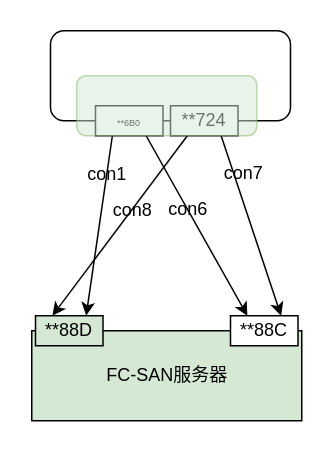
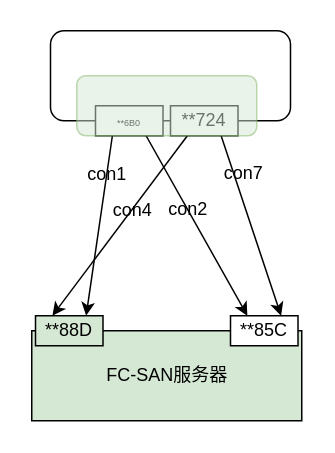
- <mxCell id="13" value="con6" style="text;html=1;strokeColor=none;fillColor=none;align=center;verticalAlign=middle;whiteSpace=wrap;rounded=0;" vertex="1" parent="1"><mxGeometry x="109.5" y="134" width="30" height="10" as="geometry" /></mxCell>
+ <mxCell id="13" value="con2" style="text;html=1;strokeColor=none;fillColor=none;align=center;verticalAlign=middle;whiteSpace=wrap;rounded=0;" vertex="1" parent="1"><mxGeometry x="109.5" y="134" width="30" height="10" as="geometry" /></mxCell>
- <mxCell id="14" value="con8" style="text;html=1;strokeColor=none;fillColor=none;align=center;verticalAlign=middle;whiteSpace=wrap;rounded=0;" vertex="1" parent="1"><mxGeometry x="73" y="135" width="30" height="10" as="geometry" /></mxCell>
+ <mxCell id="14" value="con4" style="text;html=1;strokeColor=none;fillColor=none;align=center;verticalAlign=middle;whiteSpace=wrap;rounded=0;" vertex="1" parent="1"><mxGeometry x="73" y="135" width="30" height="10" as="geometry" /></mxCell>
- <mxCell id="7" value="**88C" style="rounded=0;whiteSpace=wrap;html=1;" vertex="1" parent="1"><mxGeometry x="153" y="210" width="45" height="20" as="geometry" /></mxCell>
+ <mxCell id="7" value="**85C" style="rounded=0;whiteSpace=wrap;html=1;" vertex="1" parent="1"><mxGeometry x="153" y="210" width="45" height="20" as="geometry" /></mxCell>
